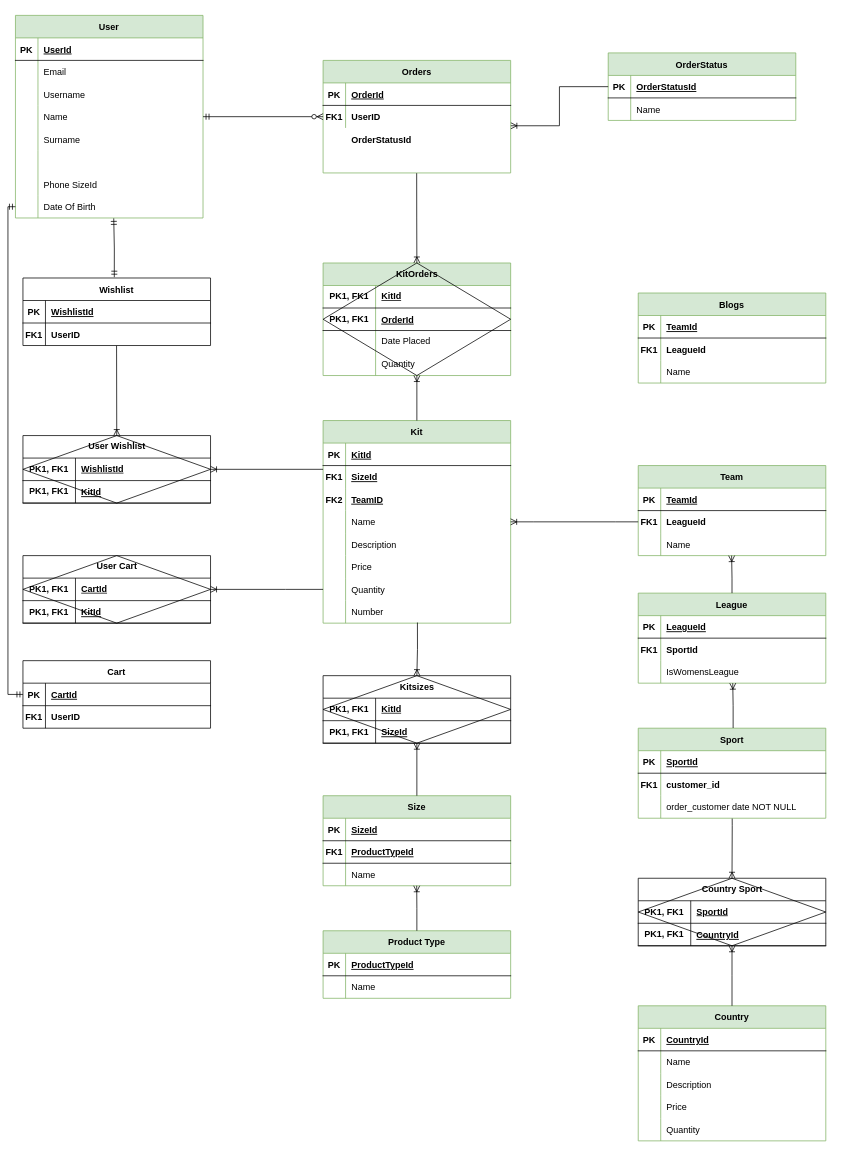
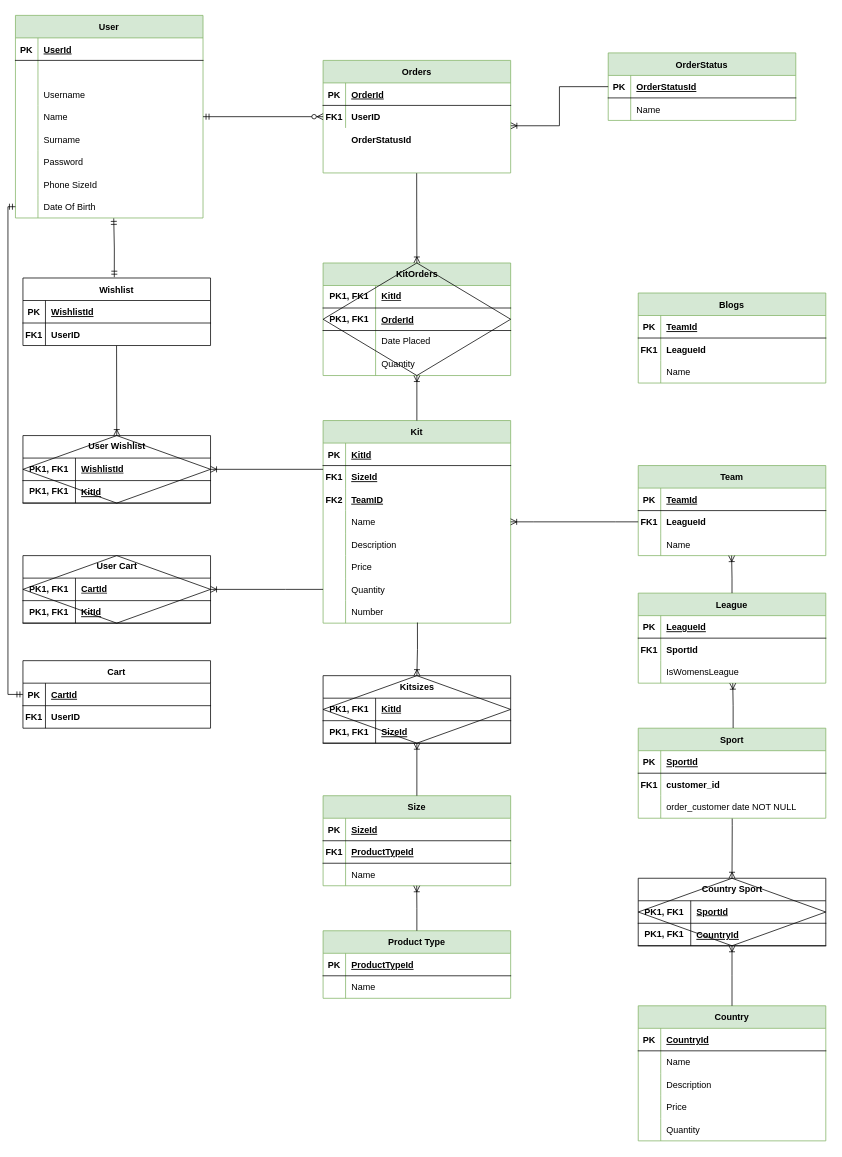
- <mxCell id="19" value="Email" style="shape=partialRectangle;overflow=hidden;connectable=0;fillColor=none;top=0;left=0;bottom=0;right=0;align=left;spacingLeft=6;" parent="17" vertex="1"><mxGeometry x="30" width="220" height="30" as="geometry"><mxRectangle width="220" height="30" as="alternateBounds" /></mxGeometry></mxCell>
+ <mxCell id="31" value="Password" style="shape=partialRectangle;overflow=hidden;connectable=0;fillColor=none;top=0;left=0;bottom=0;right=0;align=left;spacingLeft=6;" parent="29" vertex="1"><mxGeometry x="30" width="220" height="30" as="geometry"><mxRectangle width="220" height="30" as="alternateBounds" /></mxGeometry></mxCell>
